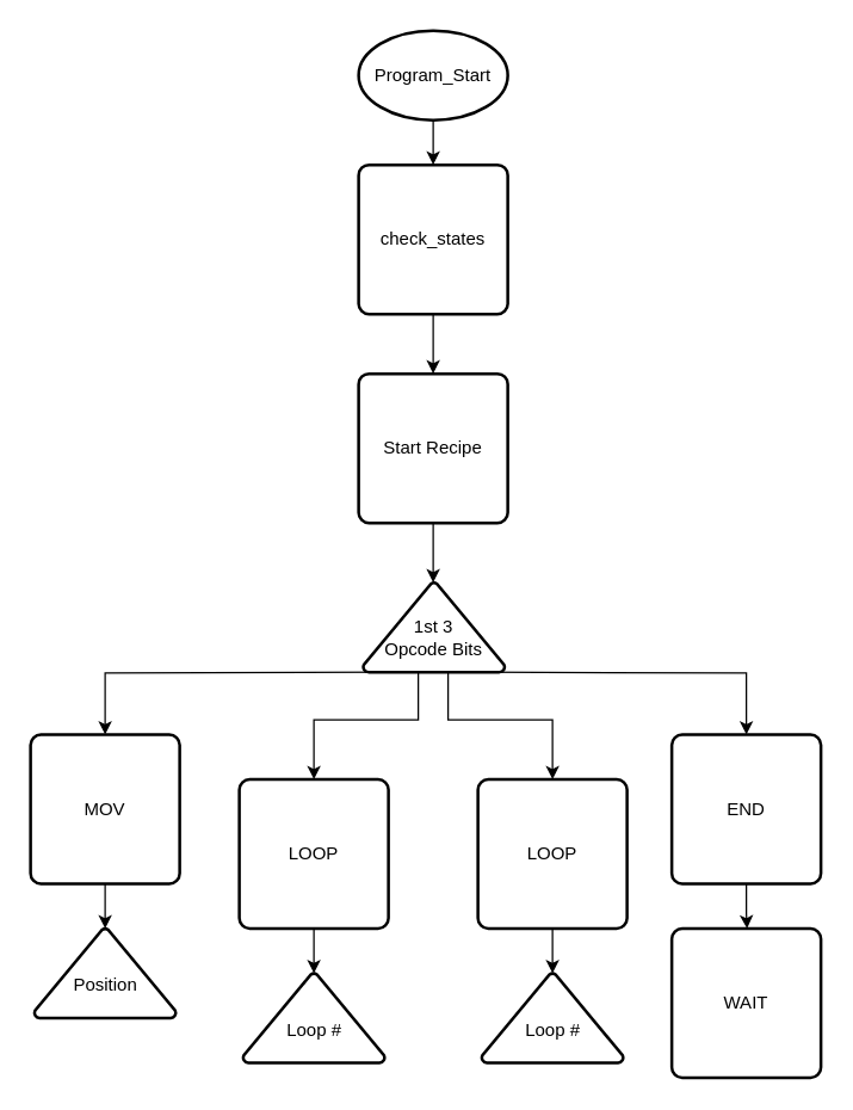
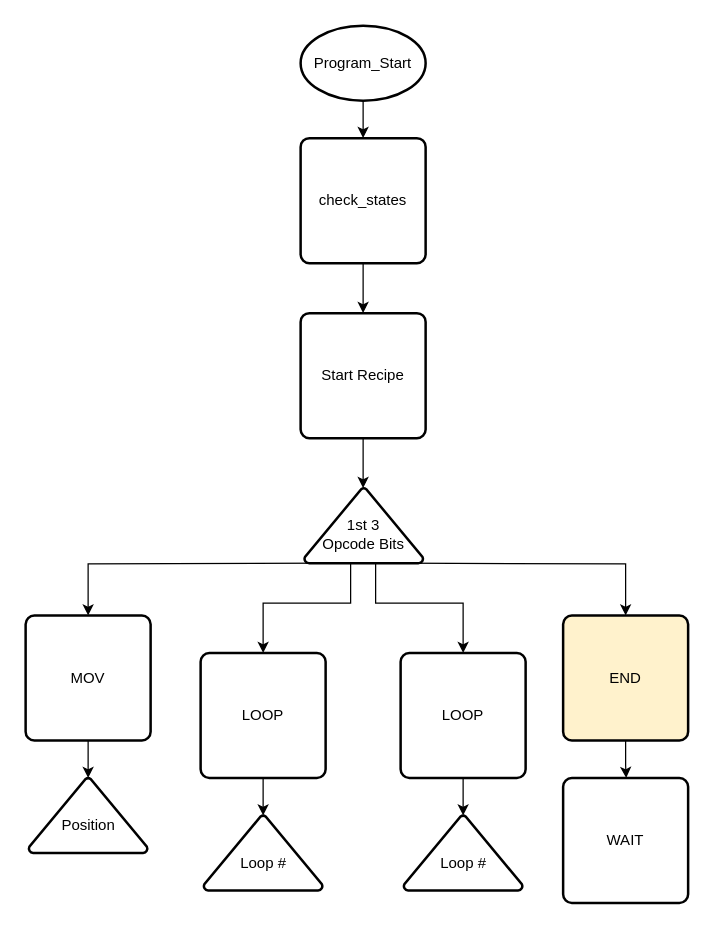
- <mxCell id="20" value="END" style="rounded=1;whiteSpace=wrap;html=1;absoluteArcSize=1;arcSize=14;strokeWidth=2;" vertex="1" parent="1"><mxGeometry x="450" y="491.86" width="100" height="100" as="geometry" /></mxCell>
+ <mxCell id="20" value="END" style="rounded=1;whiteSpace=wrap;html=1;absoluteArcSize=1;arcSize=14;strokeWidth=2;fillColor=#fff2cc;" vertex="1" parent="1"><mxGeometry x="450" y="491.86" width="100" height="100" as="geometry" /></mxCell>
